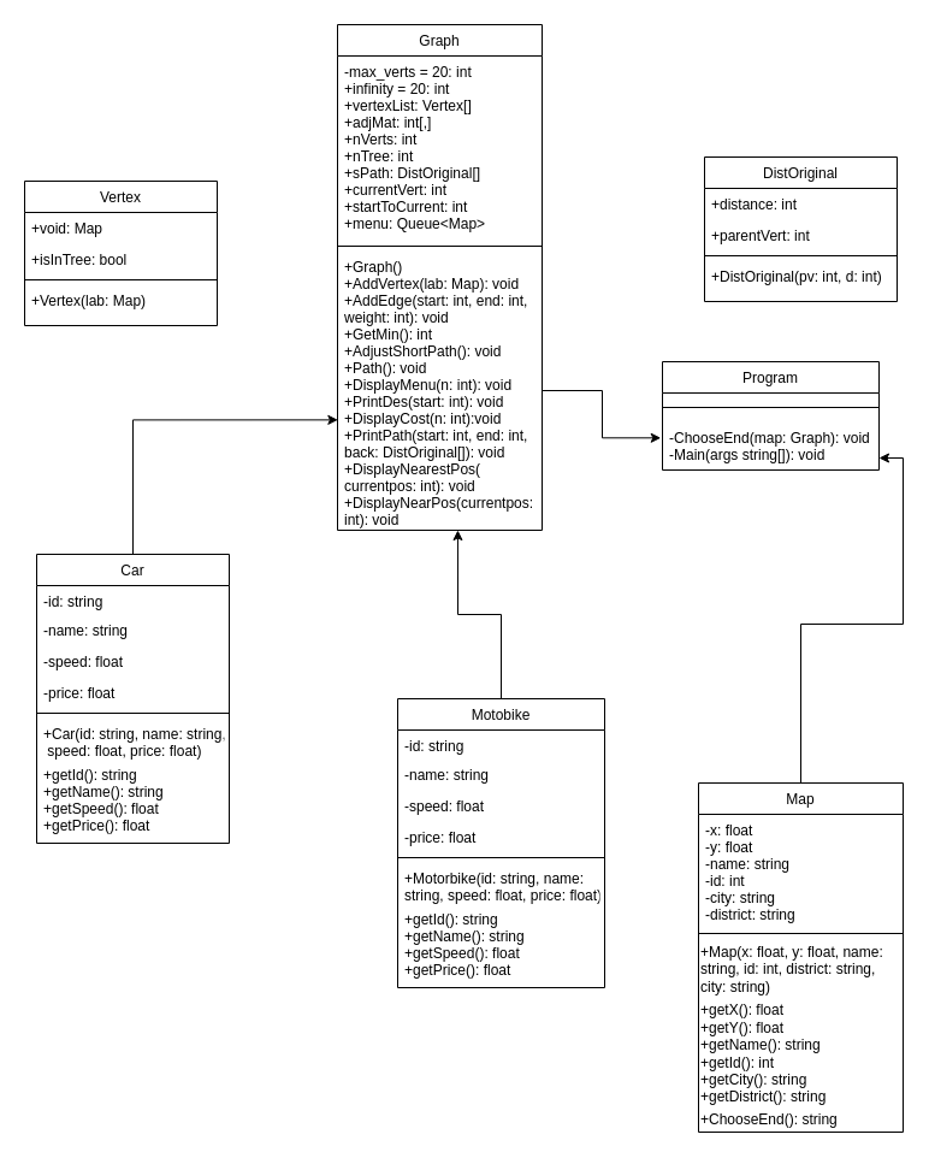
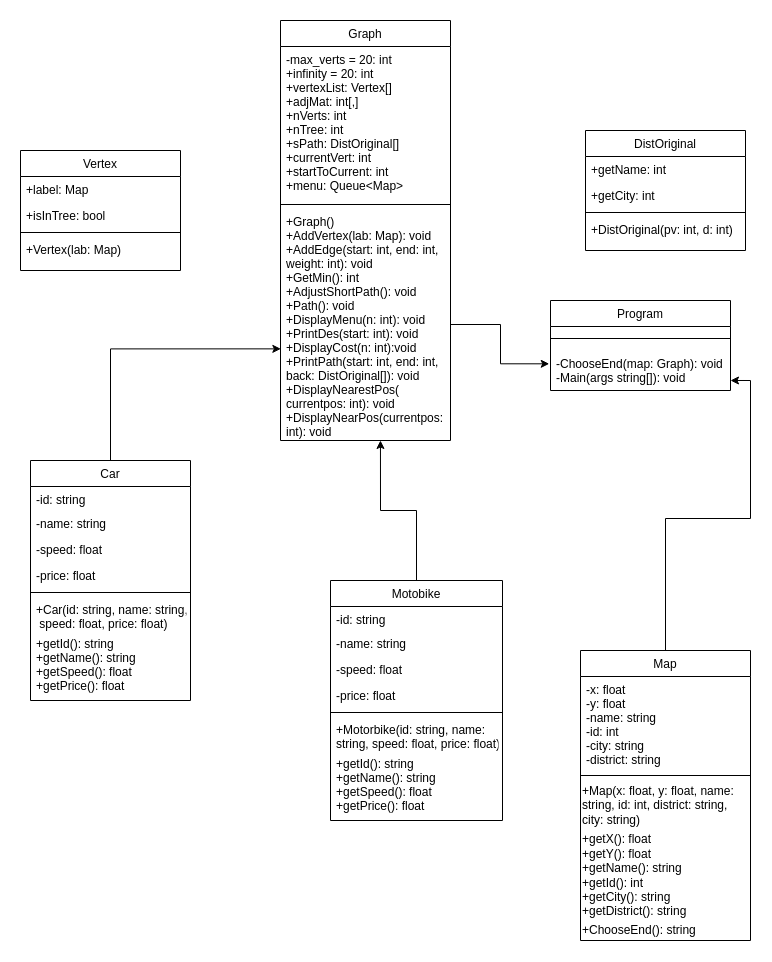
- <mxCell id="8" value="+distance: int" style="text;align=left;verticalAlign=top;spacingLeft=4;spacingRight=4;overflow=hidden;rotatable=0;points=[[0,0.5],[1,0.5]];portConstraint=eastwest;" parent="7" vertex="1"><mxGeometry y="26" width="160" height="26" as="geometry" /></mxCell>
+ <mxCell id="8" value="+getName: int" style="text;align=left;verticalAlign=top;spacingLeft=4;spacingRight=4;overflow=hidden;rotatable=0;points=[[0,0.5],[1,0.5]];portConstraint=eastwest;" parent="7" vertex="1"><mxGeometry y="26" width="160" height="26" as="geometry" /></mxCell>
- <mxCell id="3" value="+void: Map" style="text;align=left;verticalAlign=top;spacingLeft=4;spacingRight=4;overflow=hidden;rotatable=0;points=[[0,0.5],[1,0.5]];portConstraint=eastwest;" parent="2" vertex="1"><mxGeometry y="26" width="160" height="26" as="geometry" /></mxCell>
+ <mxCell id="3" value="+label: Map" style="text;align=left;verticalAlign=top;spacingLeft=4;spacingRight=4;overflow=hidden;rotatable=0;points=[[0,0.5],[1,0.5]];portConstraint=eastwest;" parent="2" vertex="1"><mxGeometry y="26" width="160" height="26" as="geometry" /></mxCell>
- <mxCell id="9" value="+parentVert: int" style="text;align=left;verticalAlign=top;spacingLeft=4;spacingRight=4;overflow=hidden;rotatable=0;points=[[0,0.5],[1,0.5]];portConstraint=eastwest;rounded=0;shadow=0;html=0;" parent="7" vertex="1"><mxGeometry y="52" width="160" height="26" as="geometry" /></mxCell>
+ <mxCell id="9" value="+getCity: int" style="text;align=left;verticalAlign=top;spacingLeft=4;spacingRight=4;overflow=hidden;rotatable=0;points=[[0,0.5],[1,0.5]];portConstraint=eastwest;rounded=0;shadow=0;html=0;" parent="7" vertex="1"><mxGeometry y="52" width="160" height="26" as="geometry" /></mxCell>
